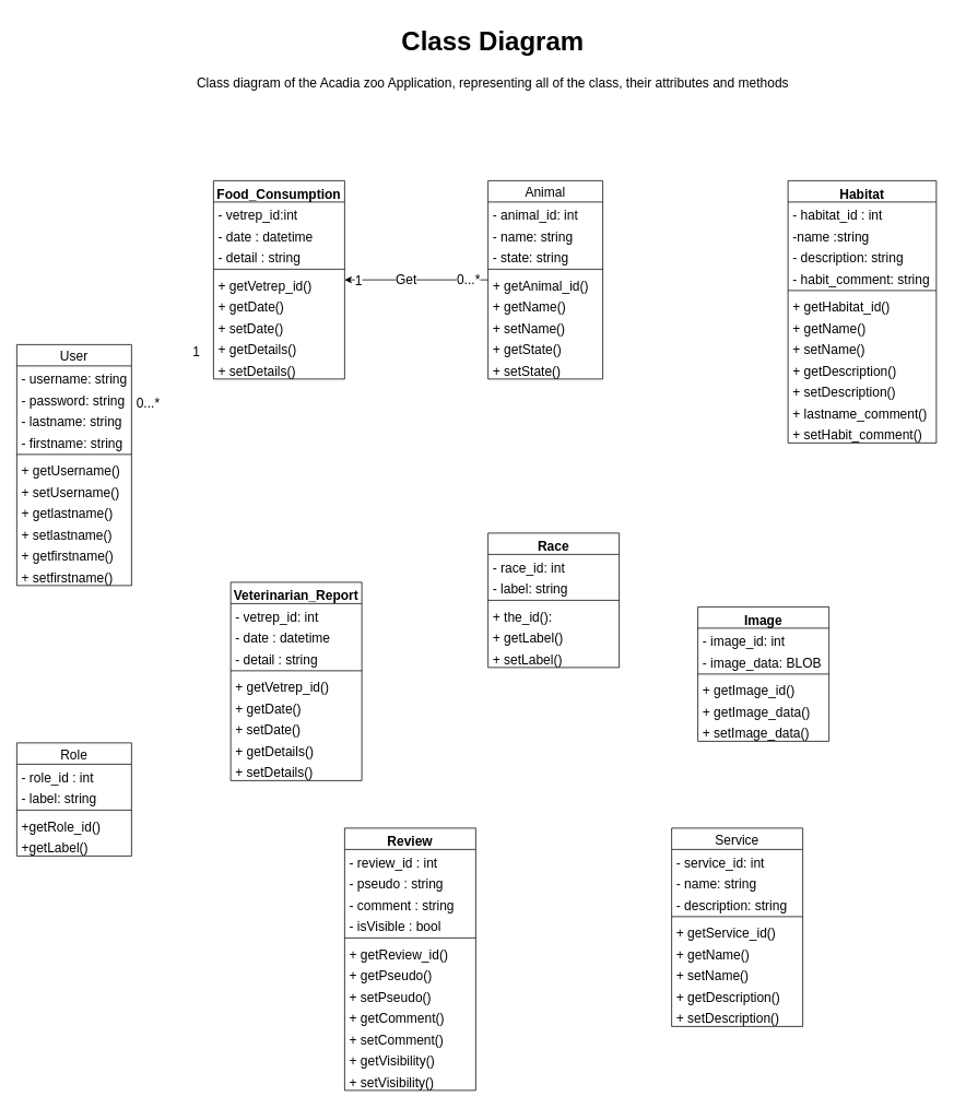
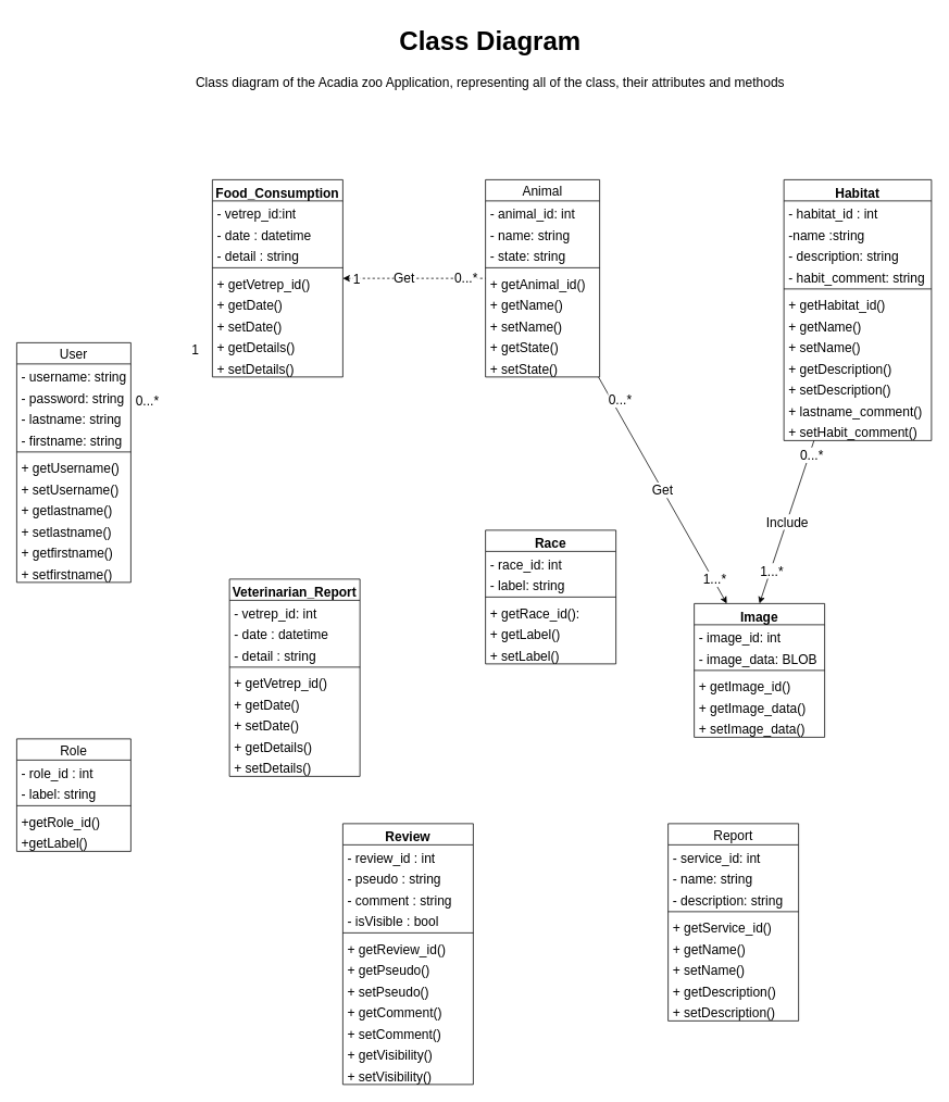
- <mxCell id="96" value="&lt;font style=&quot;font-size: 16px;&quot;&gt;Get&lt;/font&gt;" style="edgeStyle=none;html=1;endArrow=none;endFill=0;startArrow=classic;startFill=1;" edge="1" parent="1" source="99" target="33"><mxGeometry x="-0.142" relative="1" as="geometry"><mxPoint as="offset" /></mxGeometry></mxCell>
+ <mxCell id="96" value="&lt;font style=&quot;font-size: 16px;&quot;&gt;Get&lt;/font&gt;" style="edgeStyle=none;html=1;endArrow=none;endFill=0;startArrow=classic;startFill=1;dashed=1;" edge="1" parent="1" source="99" target="33"><mxGeometry x="-0.142" relative="1" as="geometry"><mxPoint as="offset" /></mxGeometry></mxCell>
+ <mxCell id="30" value="Get" style="edgeStyle=none;html=1;entryX=0.25;entryY=0;entryDx=0;entryDy=0;fontSize=16;startArrow=none;startFill=0;endArrow=classic;endFill=1;" parent="1" source="33" target="76" edge="1"><mxGeometry relative="1" as="geometry" /></mxCell>
+ <mxCell id="31" value="0...*" style="edgeLabel;html=1;align=center;verticalAlign=middle;resizable=0;points=[];fontSize=16;" parent="30" vertex="1" connectable="0"><mxGeometry x="-0.885" y="1" relative="1" as="geometry"><mxPoint x="16" y="12" as="offset" /></mxGeometry></mxCell>
+ <mxCell id="32" value="1...*" style="edgeLabel;html=1;align=center;verticalAlign=middle;resizable=0;points=[];fontSize=16;" parent="30" vertex="1" connectable="0"><mxGeometry x="0.664" y="-2" relative="1" as="geometry"><mxPoint x="13" y="15" as="offset" /></mxGeometry></mxCell>
+ <mxCell id="60" value="Include" style="edgeStyle=none;html=1;entryX=0.5;entryY=0;entryDx=0;entryDy=0;fontSize=16;startArrow=none;startFill=0;endArrow=classic;endFill=1;" parent="1" source="63" target="76" edge="1"><mxGeometry relative="1" as="geometry" /></mxCell>
+ <mxCell id="61" value="1...*" style="edgeLabel;html=1;align=center;verticalAlign=middle;resizable=0;points=[];fontSize=16;" parent="60" vertex="1" connectable="0"><mxGeometry x="0.697" y="-1" relative="1" as="geometry"><mxPoint x="5" y="-10" as="offset" /></mxGeometry></mxCell>
+ <mxCell id="62" value="0...*" style="edgeLabel;html=1;align=center;verticalAlign=middle;resizable=0;points=[];fontSize=16;" parent="60" vertex="1" connectable="0"><mxGeometry x="-0.826" y="2" relative="1" as="geometry"><mxPoint as="offset" /></mxGeometry></mxCell>
- <mxCell id="57" value="+ the_id(): " style="text;strokeColor=none;fillColor=none;align=left;verticalAlign=top;spacingLeft=4;spacingRight=4;overflow=hidden;rotatable=0;points=[[0,0.5],[1,0.5]];portConstraint=eastwest;fontSize=16;" parent="53" vertex="1"><mxGeometry y="86" width="160" height="26" as="geometry" /></mxCell>
+ <mxCell id="57" value="+ getRace_id(): " style="text;strokeColor=none;fillColor=none;align=left;verticalAlign=top;spacingLeft=4;spacingRight=4;overflow=hidden;rotatable=0;points=[[0,0.5],[1,0.5]];portConstraint=eastwest;fontSize=16;" parent="53" vertex="1"><mxGeometry y="86" width="160" height="26" as="geometry" /></mxCell>
- <mxCell id="20" value="Service" style="swimlane;fontStyle=0;childLayout=stackLayout;horizontal=1;startSize=26;fillColor=none;horizontalStack=0;resizeParent=1;resizeParentMax=0;resizeLast=0;collapsible=1;marginBottom=0;fontSize=16;" parent="1" vertex="1"><mxGeometry x="819" y="1010" width="160" height="242" as="geometry" /></mxCell>
+ <mxCell id="20" value="Report" style="swimlane;fontStyle=0;childLayout=stackLayout;horizontal=1;startSize=26;fillColor=none;horizontalStack=0;resizeParent=1;resizeParentMax=0;resizeLast=0;collapsible=1;marginBottom=0;fontSize=16;" parent="1" vertex="1"><mxGeometry x="819" y="1010" width="160" height="242" as="geometry" /></mxCell>
